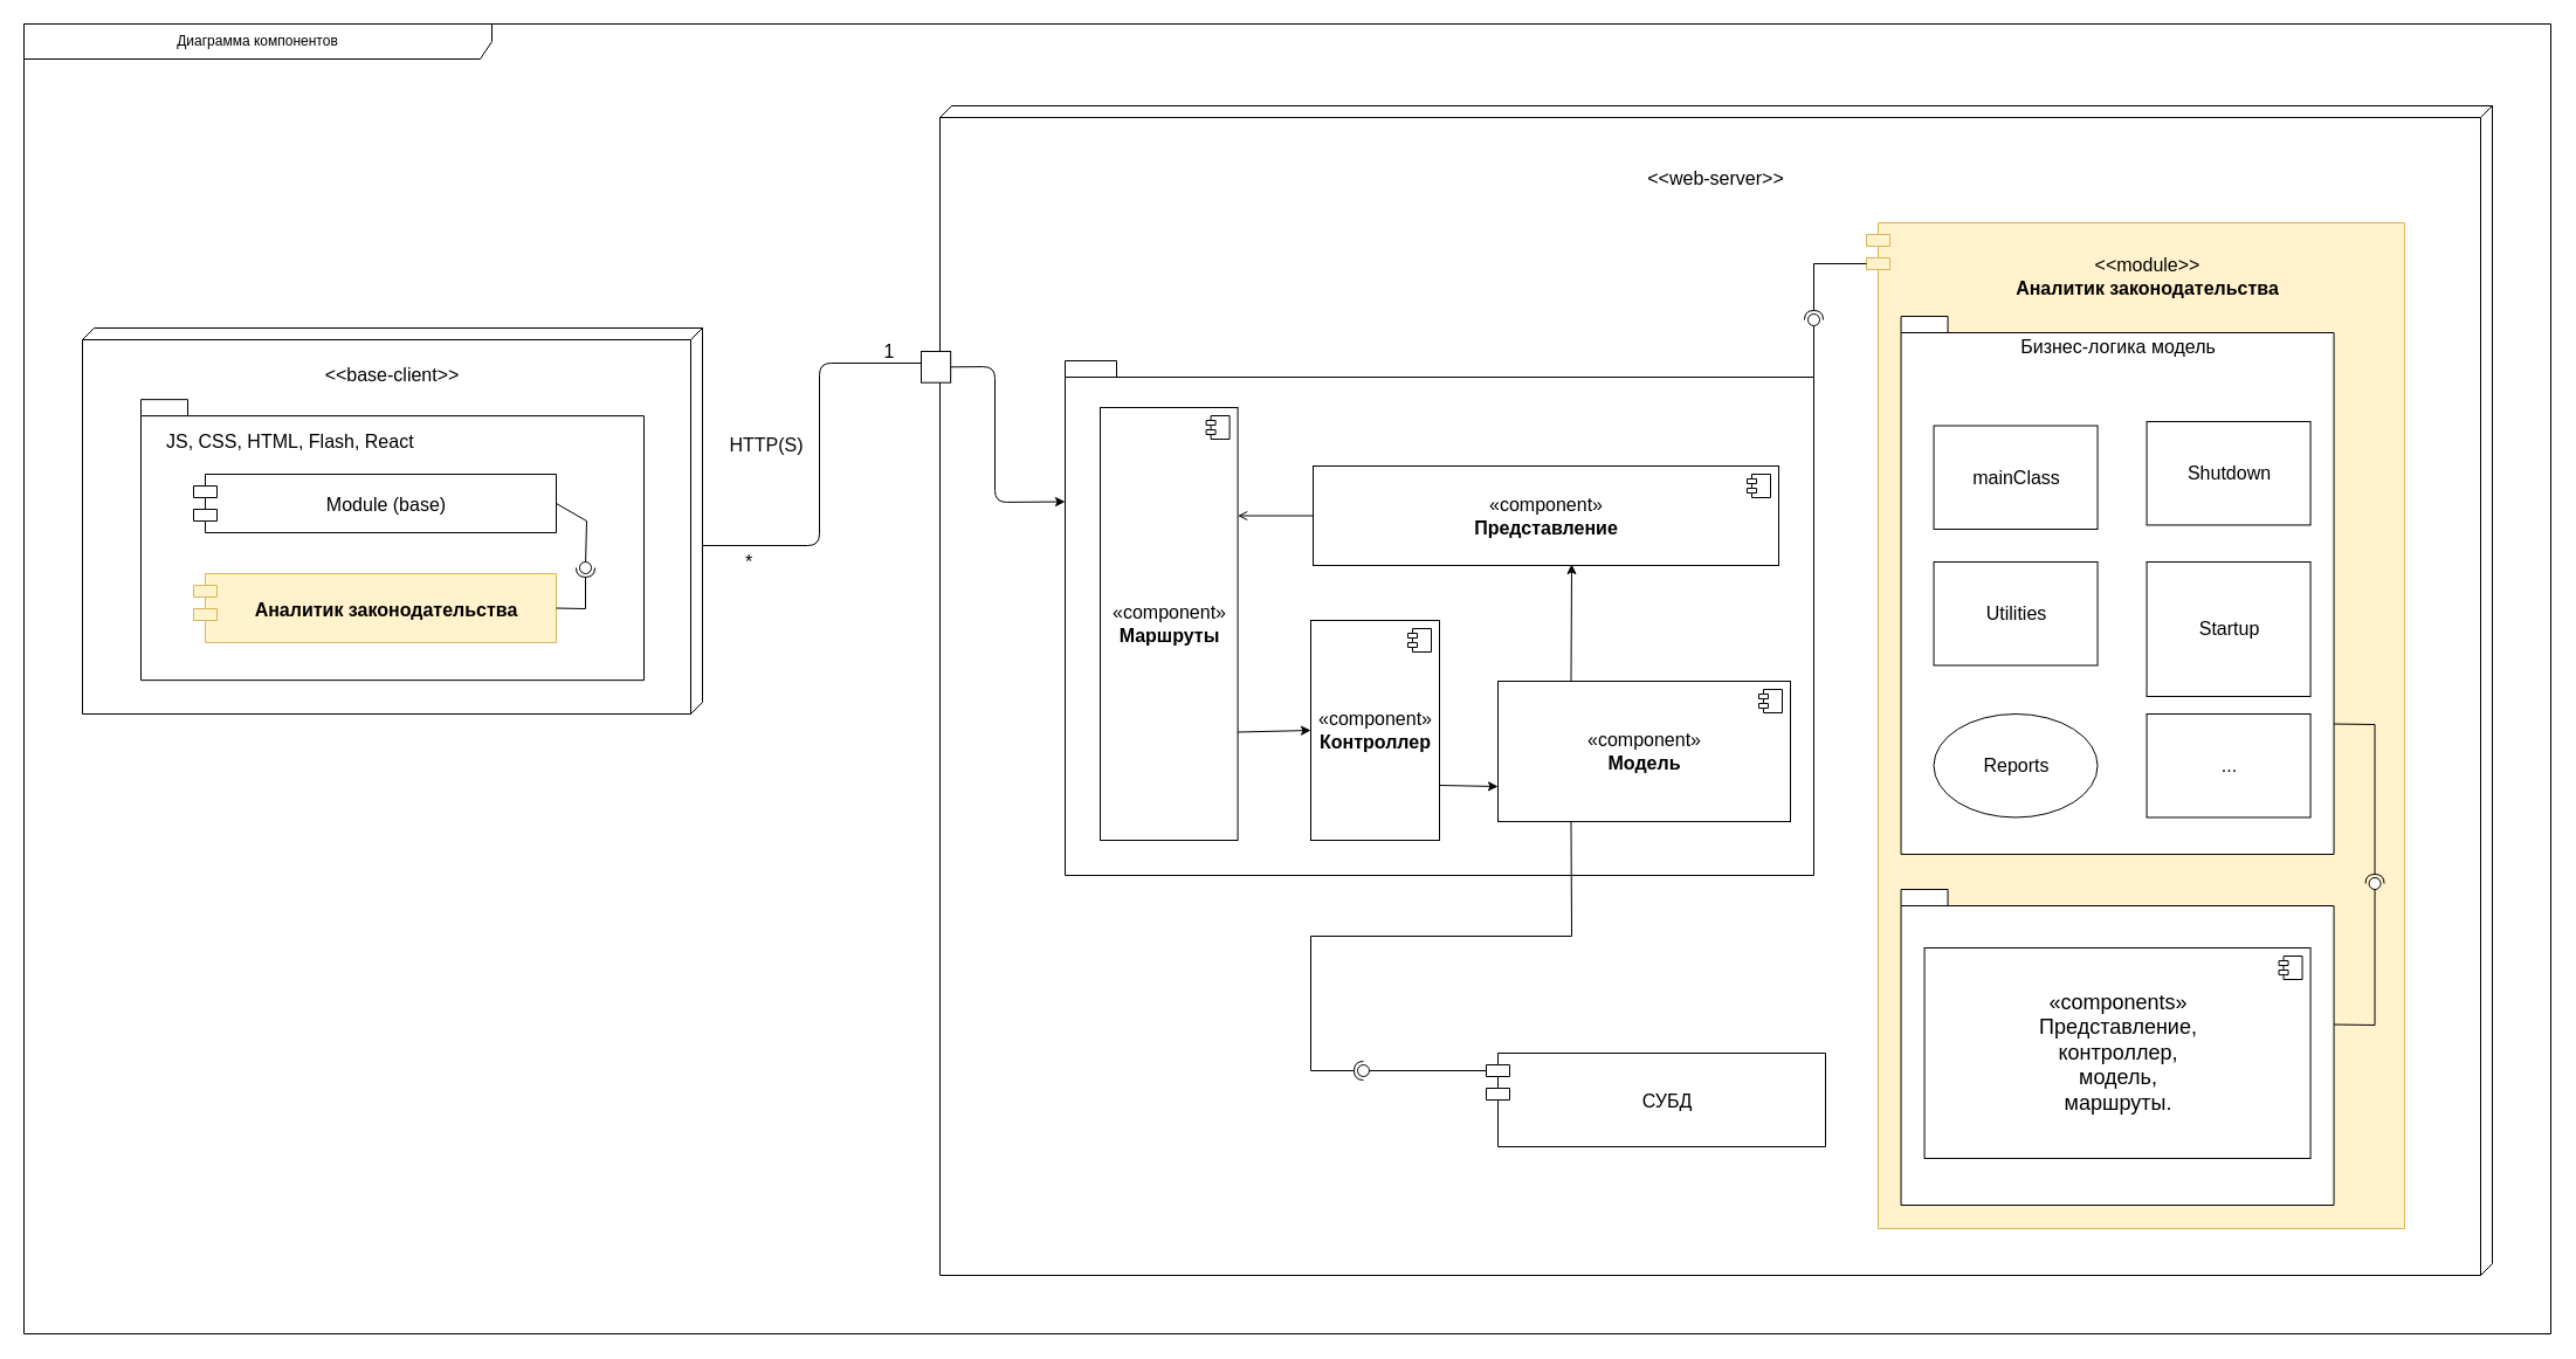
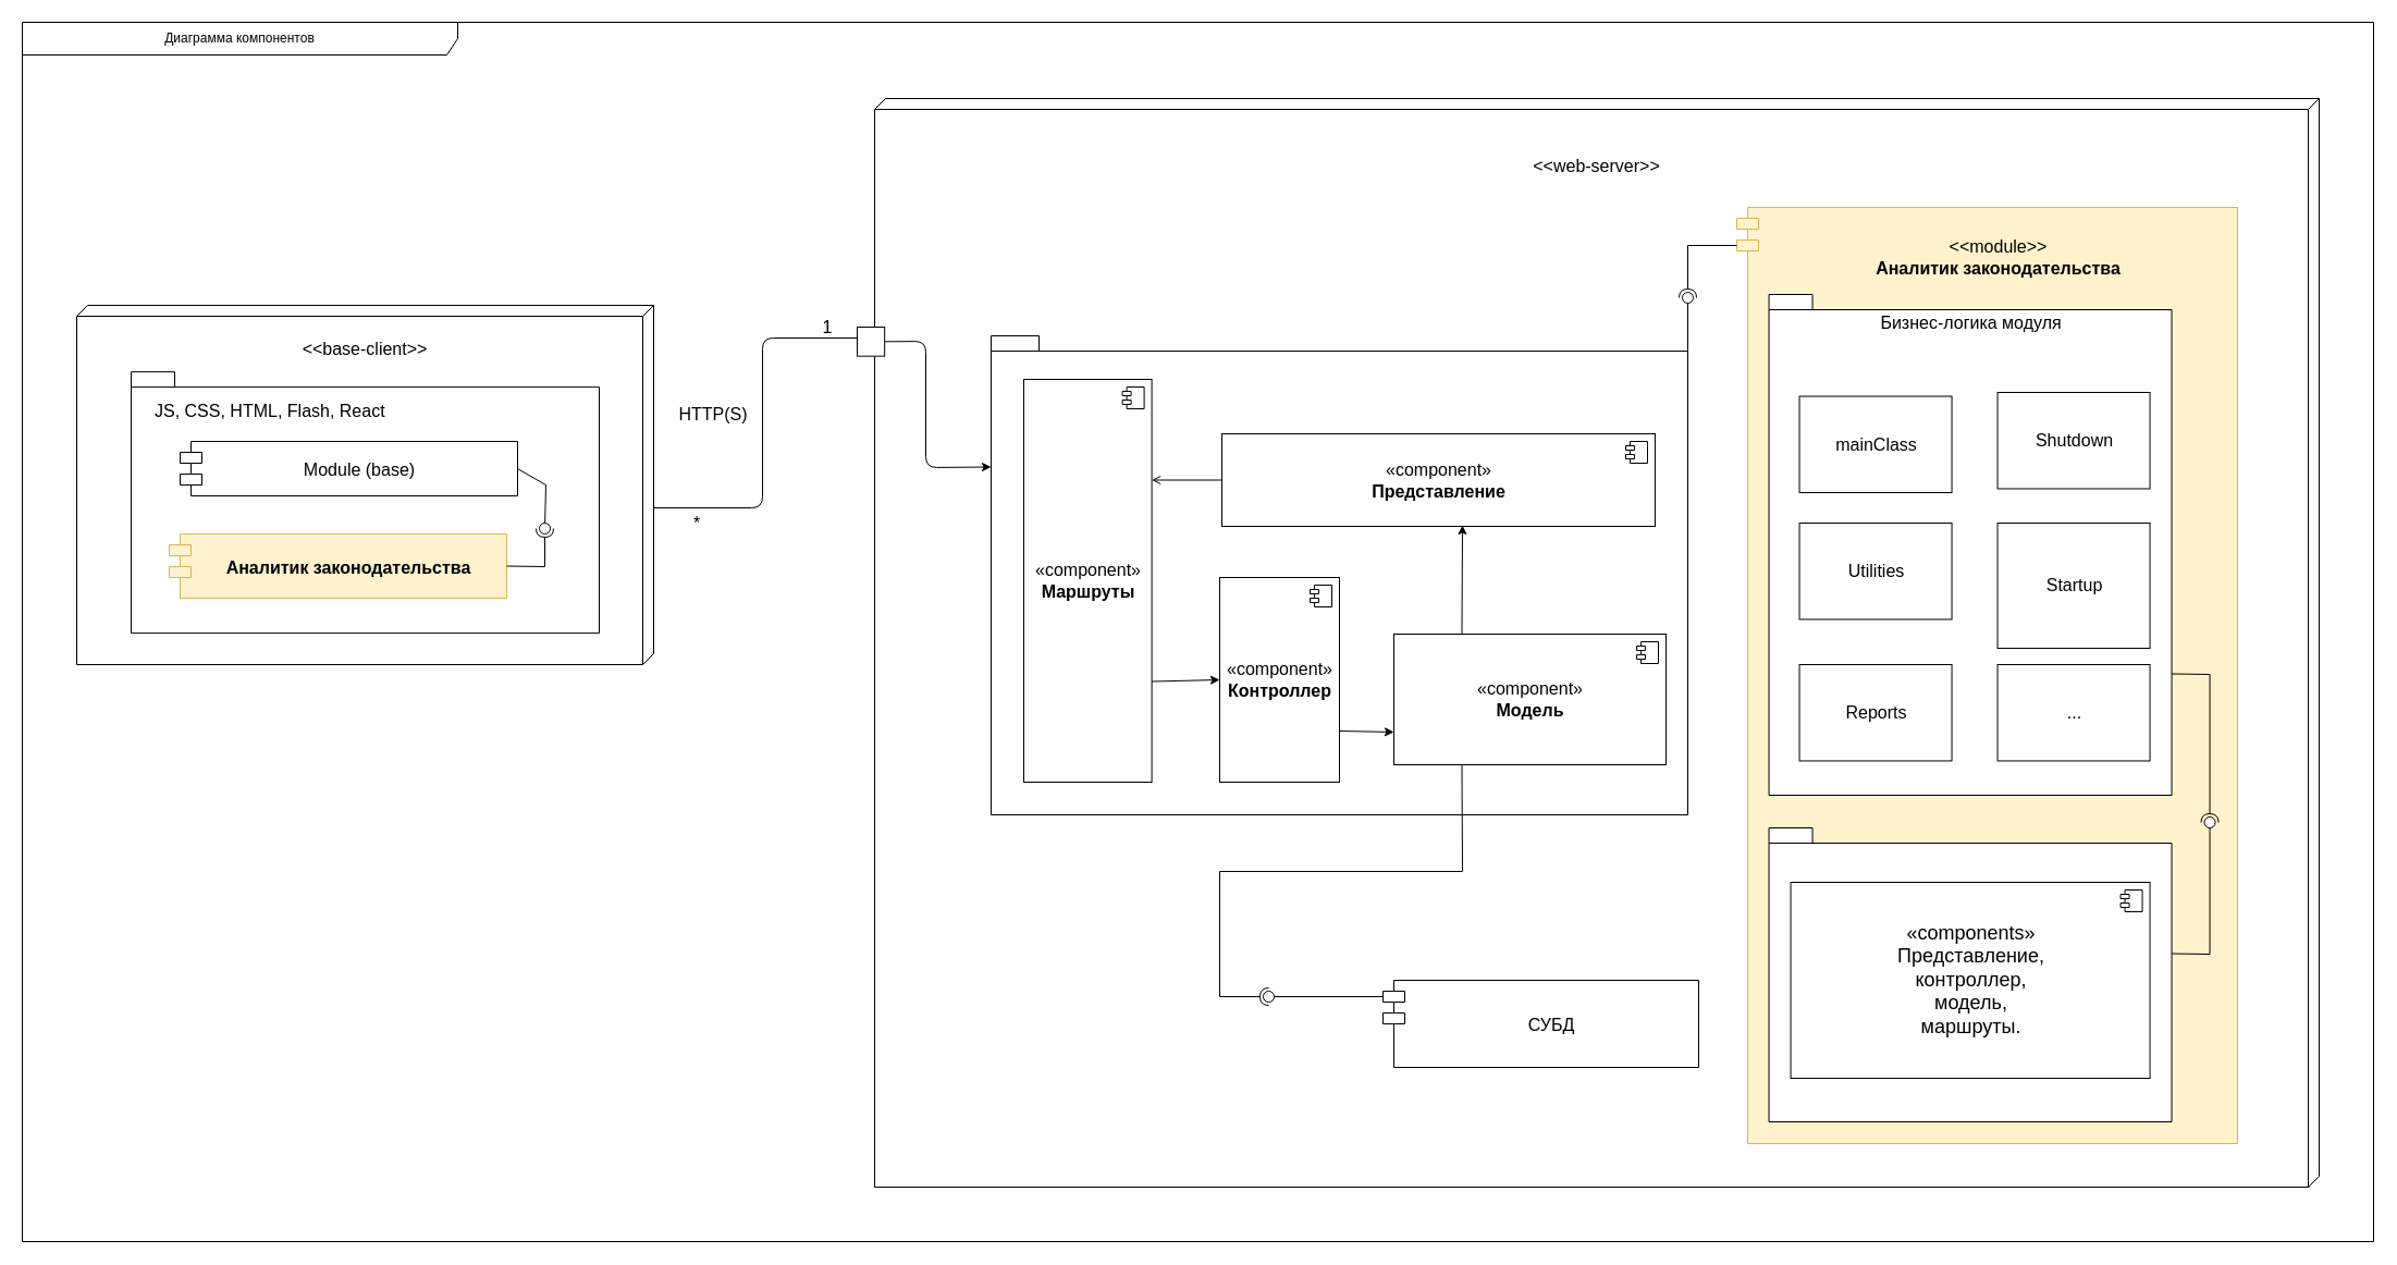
- <mxCell id="31" value="Бизнес-логика модель" style="shape=folder;fontStyle=0;spacingTop=10;tabWidth=40;tabHeight=14;tabPosition=left;html=1;fillColor=#FFFFFF;fontSize=16;verticalAlign=top;align=center;" vertex="1" parent="30"><mxGeometry width="370" height="460" as="geometry" /></mxCell>
+ <mxCell id="31" value="Бизнес-логика модуля" style="shape=folder;fontStyle=0;spacingTop=10;tabWidth=40;tabHeight=14;tabPosition=left;html=1;fillColor=#FFFFFF;fontSize=16;verticalAlign=top;align=center;" vertex="1" parent="30"><mxGeometry width="370" height="460" as="geometry" /></mxCell>
- <mxCell id="61" value="Аналитик законодательства" style="shape=module;align=left;spacingLeft=20;align=center;verticalAlign=middle;fontSize=16;fillColor=#fff2cc;strokeColor=#d6b656;fontStyle=1" vertex="1" parent="54"><mxGeometry x="95" y="210" width="310" height="59" as="geometry" /></mxCell>
+ <mxCell id="61" value="Аналитик законодательства" style="shape=module;align=left;spacingLeft=20;align=center;verticalAlign=middle;fontSize=16;fillColor=#fff2cc;strokeColor=#d6b656;fontStyle=1" vertex="1" parent="54"><mxGeometry x="85" y="210" width="310" height="59" as="geometry" /></mxCell>
- <mxCell id="36" value="&lt;span&gt;Reports&lt;/span&gt;" style="ellipse;html=1;fillColor=#FFFFFF;fontSize=16;fontStyle=0;" vertex="1" parent="30"><mxGeometry x="28" y="339.996" width="140" height="88.462" as="geometry" /></mxCell>
+ <mxCell id="36" value="&lt;span&gt;Reports&lt;/span&gt;" style="html=1;fillColor=#FFFFFF;fontSize=16;fontStyle=0" vertex="1" parent="30"><mxGeometry x="28" y="339.996" width="140" height="88.462" as="geometry" /></mxCell>
